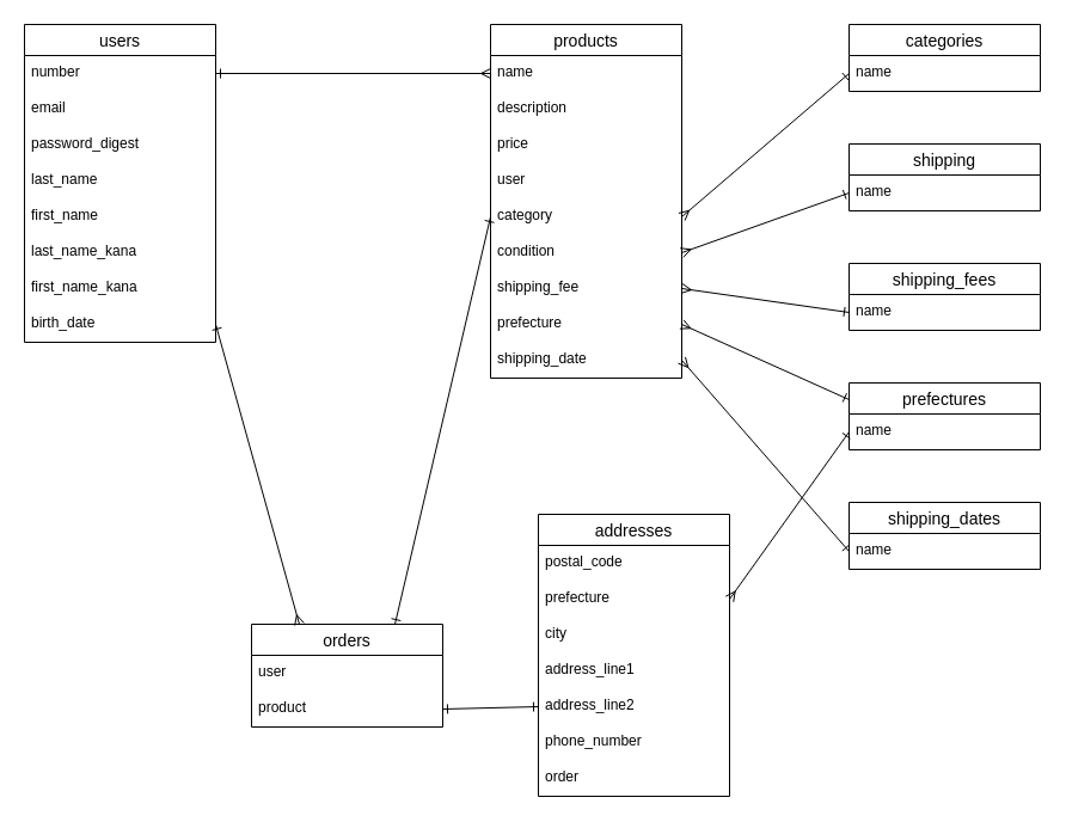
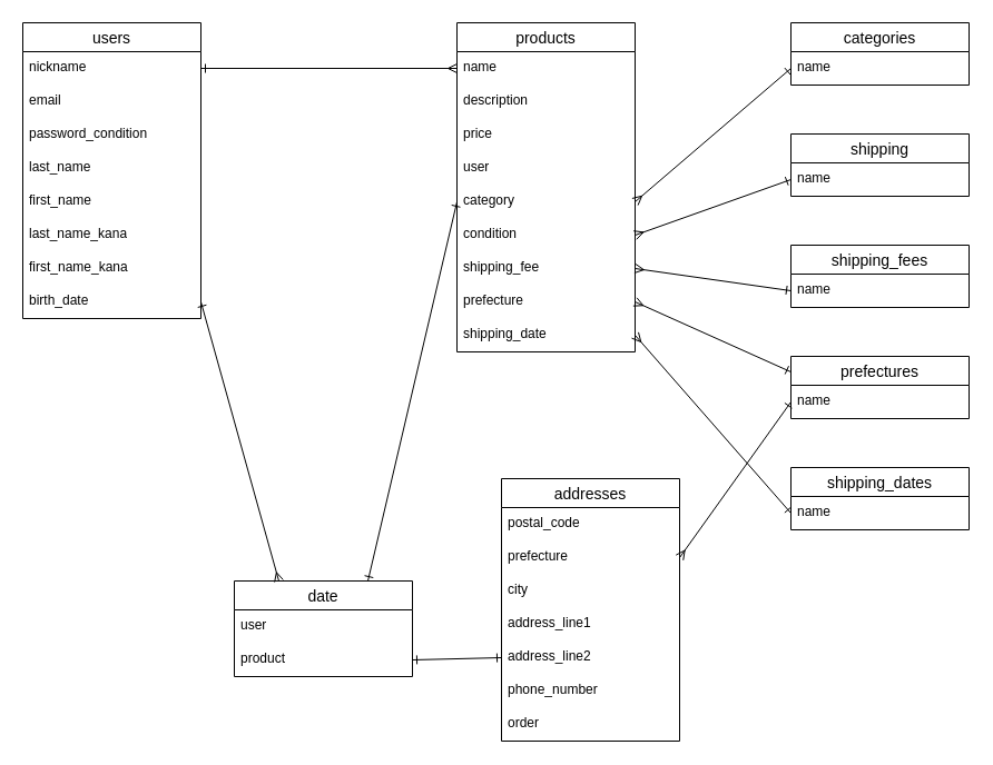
- <mxCell id="3" value="number" style="text;strokeColor=none;fillColor=none;spacingLeft=4;spacingRight=4;overflow=hidden;rotatable=0;points=[[0,0.5],[1,0.5]];portConstraint=eastwest;fontSize=12;whiteSpace=wrap;html=1;" parent="2" vertex="1"><mxGeometry y="26" width="160" height="30" as="geometry" /></mxCell>
+ <mxCell id="3" value="nickname" style="text;strokeColor=none;fillColor=none;spacingLeft=4;spacingRight=4;overflow=hidden;rotatable=0;points=[[0,0.5],[1,0.5]];portConstraint=eastwest;fontSize=12;whiteSpace=wrap;html=1;" parent="2" vertex="1"><mxGeometry y="26" width="160" height="30" as="geometry" /></mxCell>
- <mxCell id="5" value="password_digest" style="text;strokeColor=none;fillColor=none;spacingLeft=4;spacingRight=4;overflow=hidden;rotatable=0;points=[[0,0.5],[1,0.5]];portConstraint=eastwest;fontSize=12;whiteSpace=wrap;html=1;" parent="2" vertex="1"><mxGeometry y="86" width="160" height="30" as="geometry" /></mxCell>
+ <mxCell id="5" value="password_condition" style="text;strokeColor=none;fillColor=none;spacingLeft=4;spacingRight=4;overflow=hidden;rotatable=0;points=[[0,0.5],[1,0.5]];portConstraint=eastwest;fontSize=12;whiteSpace=wrap;html=1;" parent="2" vertex="1"><mxGeometry y="86" width="160" height="30" as="geometry" /></mxCell>
- <mxCell id="21" value="orders" style="swimlane;fontStyle=0;childLayout=stackLayout;horizontal=1;startSize=26;horizontalStack=0;resizeParent=1;resizeParentMax=0;resizeLast=0;collapsible=1;marginBottom=0;align=center;fontSize=14;" parent="1" vertex="1"><mxGeometry x="210" y="522" width="160" height="86" as="geometry" /></mxCell>
+ <mxCell id="21" value="date" style="swimlane;fontStyle=0;childLayout=stackLayout;horizontal=1;startSize=26;horizontalStack=0;resizeParent=1;resizeParentMax=0;resizeLast=0;collapsible=1;marginBottom=0;align=center;fontSize=14;" parent="1" vertex="1"><mxGeometry x="210" y="522" width="160" height="86" as="geometry" /></mxCell>
